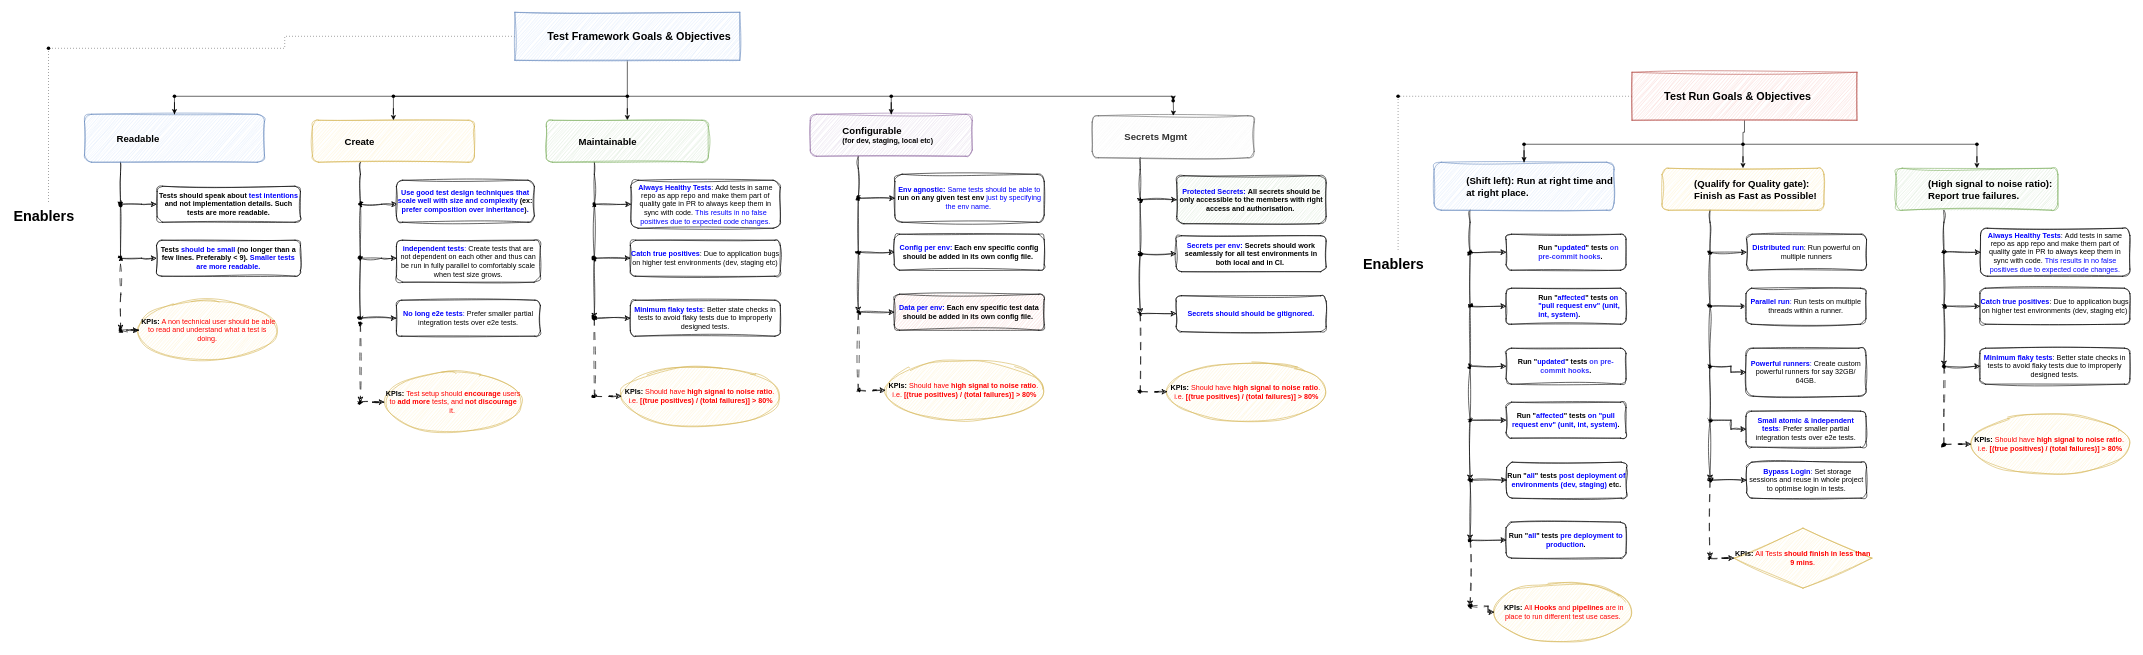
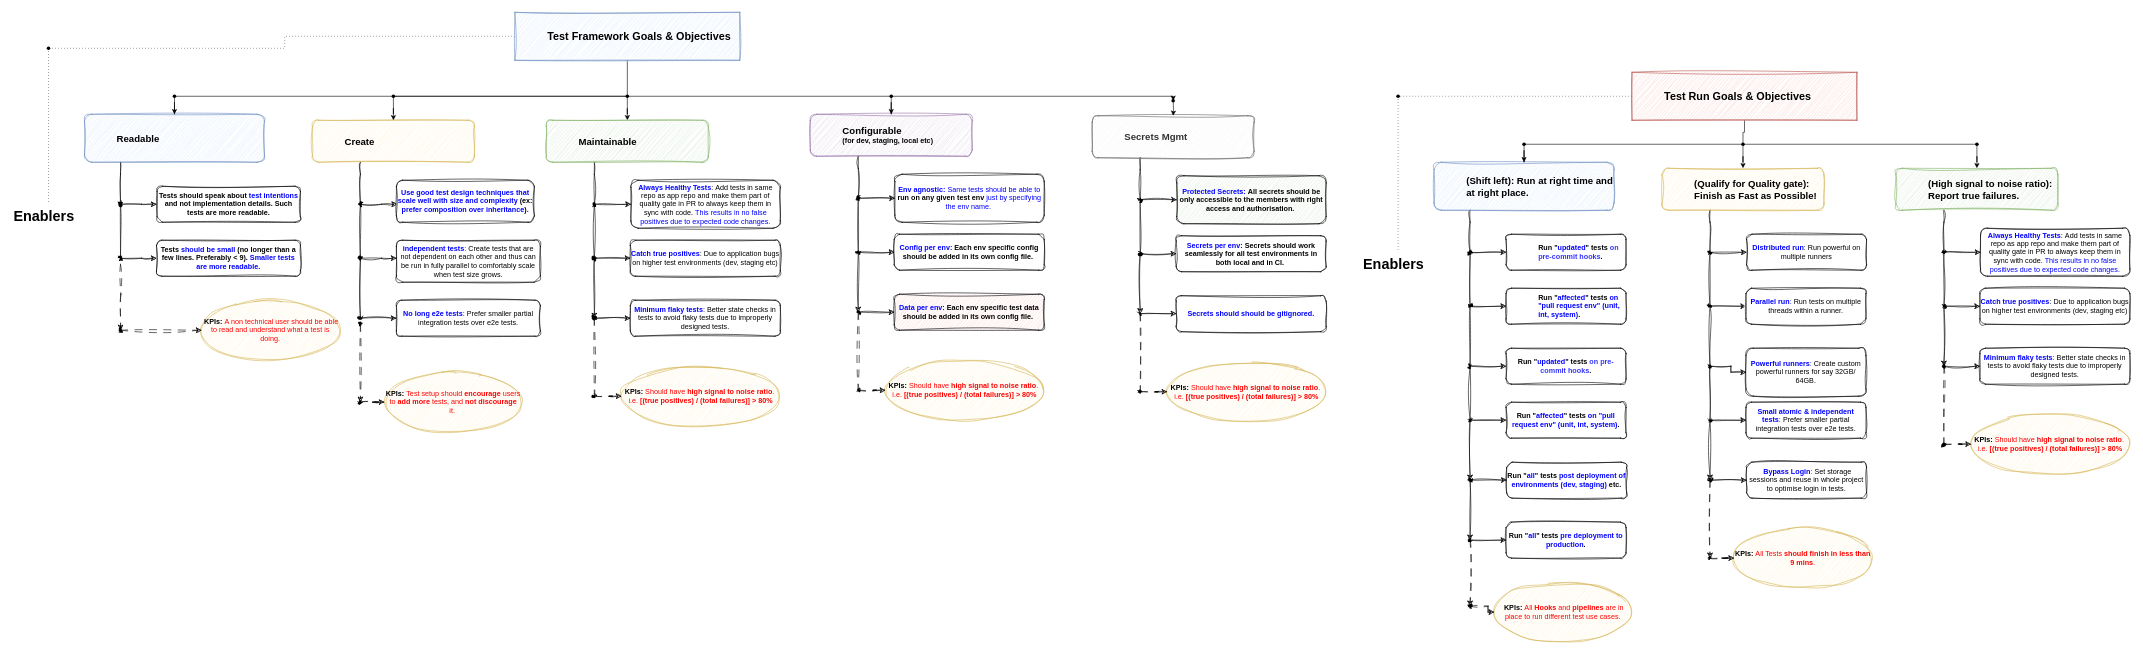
- <mxCell id="96" value="&lt;div&gt;&lt;b style=&quot;background-color: transparent; color: light-dark(rgb(0, 0, 0), rgb(255, 255, 255));&quot;&gt;&amp;nbsp;KPIs:&lt;/b&gt;&lt;span style=&quot;background-color: transparent; color: light-dark(rgb(0, 0, 0), rgb(255, 255, 255));&quot;&gt;&amp;nbsp;&lt;/span&gt;&lt;span style=&quot;background-color: transparent;&quot;&gt;&lt;font style=&quot;color: light-dark(rgb(255, 0, 0), rgb(255, 255, 255));&quot;&gt;A non technical user should be able to read and understand what a test is doing.&lt;/font&gt;&lt;/span&gt;&lt;/div&gt;" style="ellipse;whiteSpace=wrap;html=1;fillColor=#fff2cc;strokeColor=#d6b656;sketch=1;curveFitting=1;jiggle=2;" vertex="1" parent="1"><mxGeometry x="230" y="500" width="230" height="100" as="geometry" /></mxCell>
+ <mxCell id="96" value="&lt;div&gt;&lt;b style=&quot;background-color: transparent; color: light-dark(rgb(0, 0, 0), rgb(255, 255, 255));&quot;&gt;&amp;nbsp;KPIs:&lt;/b&gt;&lt;span style=&quot;background-color: transparent; color: light-dark(rgb(0, 0, 0), rgb(255, 255, 255));&quot;&gt;&amp;nbsp;&lt;/span&gt;&lt;span style=&quot;background-color: transparent;&quot;&gt;&lt;font style=&quot;color: light-dark(rgb(255, 0, 0), rgb(255, 255, 255));&quot;&gt;A non technical user should be able to read and understand what a test is doing.&lt;/font&gt;&lt;/span&gt;&lt;/div&gt;" style="ellipse;whiteSpace=wrap;html=1;fillColor=#fff2cc;strokeColor=#d6b656;sketch=1;curveFitting=1;jiggle=2;" vertex="1" parent="1"><mxGeometry x="335" y="500" width="230" height="100" as="geometry" /></mxCell>
- <mxCell id="47" value="&lt;font style=&quot;color: rgb(0, 0, 255);&quot;&gt;&lt;b&gt;Small atomic &amp;amp; independent tests&lt;/b&gt;:&lt;/font&gt;&amp;nbsp;Prefer smaller partial integration tests over e2e tests." style="rounded=1;whiteSpace=wrap;html=1;sketch=1;curveFitting=1;jiggle=2;" vertex="1" parent="1"><mxGeometry x="2910" y="685" width="200" height="60" as="geometry" /></mxCell>
+ <mxCell id="47" value="&lt;font style=&quot;color: rgb(0, 0, 255);&quot;&gt;&lt;b&gt;Small atomic &amp;amp; independent tests&lt;/b&gt;:&lt;/font&gt;&amp;nbsp;Prefer smaller partial integration tests over e2e tests." style="rounded=1;whiteSpace=wrap;html=1;sketch=1;curveFitting=1;jiggle=2;" vertex="1" parent="1"><mxGeometry x="2910" y="670" width="200" height="60" as="geometry" /></mxCell>
- <mxCell id="49" value="&lt;b&gt;KPIs:&lt;/b&gt;&amp;nbsp;&lt;font style=&quot;color: rgb(255, 0, 0);&quot;&gt;All Tests&amp;nbsp;&lt;b&gt;should finish in less than 9 mins&lt;/b&gt;.&lt;/font&gt;" style="rhombus;whiteSpace=wrap;html=1;fillColor=#fff2cc;strokeColor=#d6b656;sketch=1;curveFitting=1;jiggle=2;" vertex="1" parent="1"><mxGeometry x="2890" y="880" width="230" height="100" as="geometry" /></mxCell>
+ <mxCell id="49" value="&lt;b&gt;KPIs:&lt;/b&gt;&amp;nbsp;&lt;font style=&quot;color: rgb(255, 0, 0);&quot;&gt;All Tests&amp;nbsp;&lt;b&gt;should finish in less than 9 mins&lt;/b&gt;.&lt;/font&gt;" style="ellipse;whiteSpace=wrap;html=1;fillColor=#fff2cc;strokeColor=#d6b656;sketch=1;curveFitting=1;jiggle=2;" vertex="1" parent="1"><mxGeometry x="2890" y="880" width="230" height="100" as="geometry" /></mxCell>
